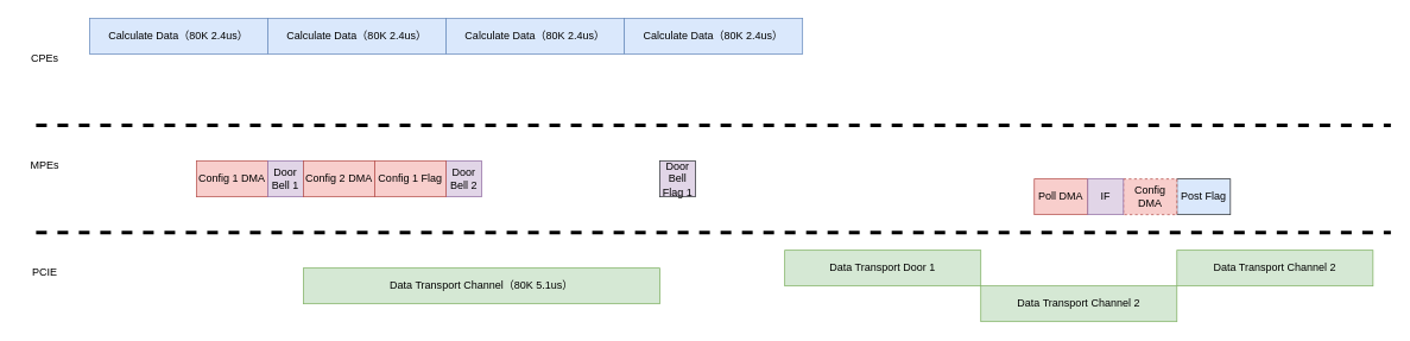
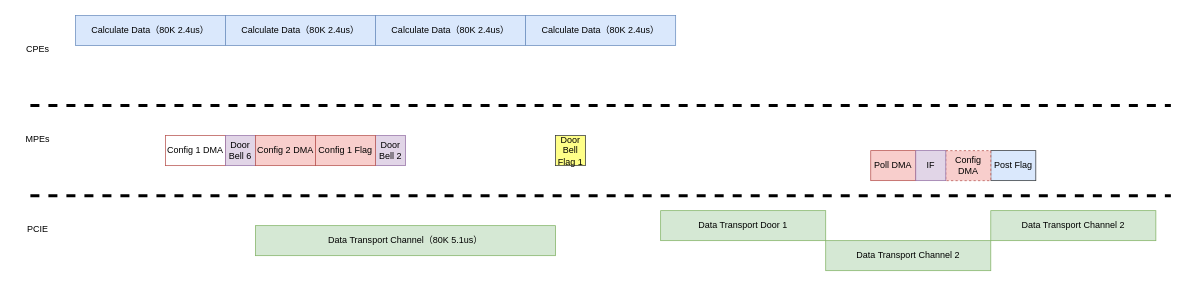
- <mxCell id="2" value="Config 1 DMA" style="rounded=0;whiteSpace=wrap;html=1;fillColor=#f8cecc;strokeColor=#b85450;" vertex="1" parent="1"><mxGeometry x="220" y="180" width="80" height="40" as="geometry" /></mxCell>
+ <mxCell id="2" value="Config 1 DMA" style="rounded=0;whiteSpace=wrap;html=1;fillColor=#ffffff;strokeColor=#b85450;" vertex="1" parent="1"><mxGeometry x="220" y="180" width="80" height="40" as="geometry" /></mxCell>
- <mxCell id="3" value="Door&lt;br&gt;Bell 1" style="rounded=0;whiteSpace=wrap;html=1;fillColor=#e1d5e7;strokeColor=#9673a6;" vertex="1" parent="1"><mxGeometry x="300" y="180" width="40" height="40" as="geometry" /></mxCell>
+ <mxCell id="3" value="Door&lt;br&gt;Bell 6" style="rounded=0;whiteSpace=wrap;html=1;fillColor=#e1d5e7;strokeColor=#9673a6;" vertex="1" parent="1"><mxGeometry x="300" y="180" width="40" height="40" as="geometry" /></mxCell>
- <mxCell id="7" value="Door&lt;br&gt;Bell Flag 1" style="rounded=0;whiteSpace=wrap;html=1;fillColor=#e1d5e7;strokeColor=#36393d;" vertex="1" parent="1"><mxGeometry x="740" y="180" width="40" height="40" as="geometry" /></mxCell>
+ <mxCell id="7" value="Door&lt;br&gt;Bell Flag 1" style="rounded=0;whiteSpace=wrap;html=1;fillColor=#ffff88;strokeColor=#36393d;" vertex="1" parent="1"><mxGeometry x="740" y="180" width="40" height="40" as="geometry" /></mxCell>
